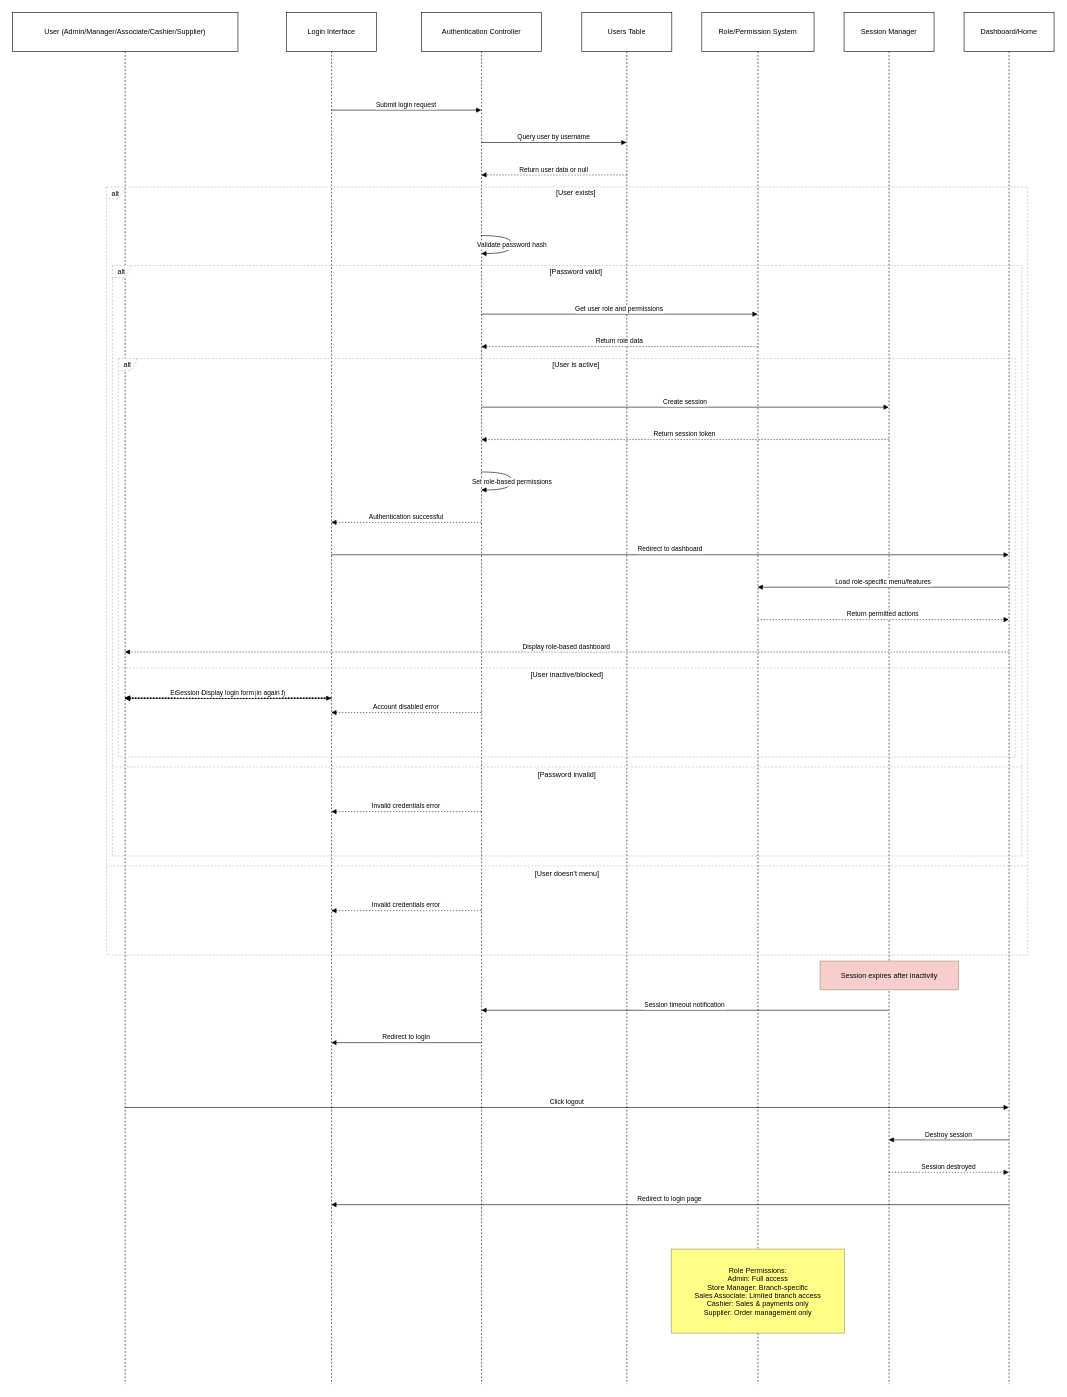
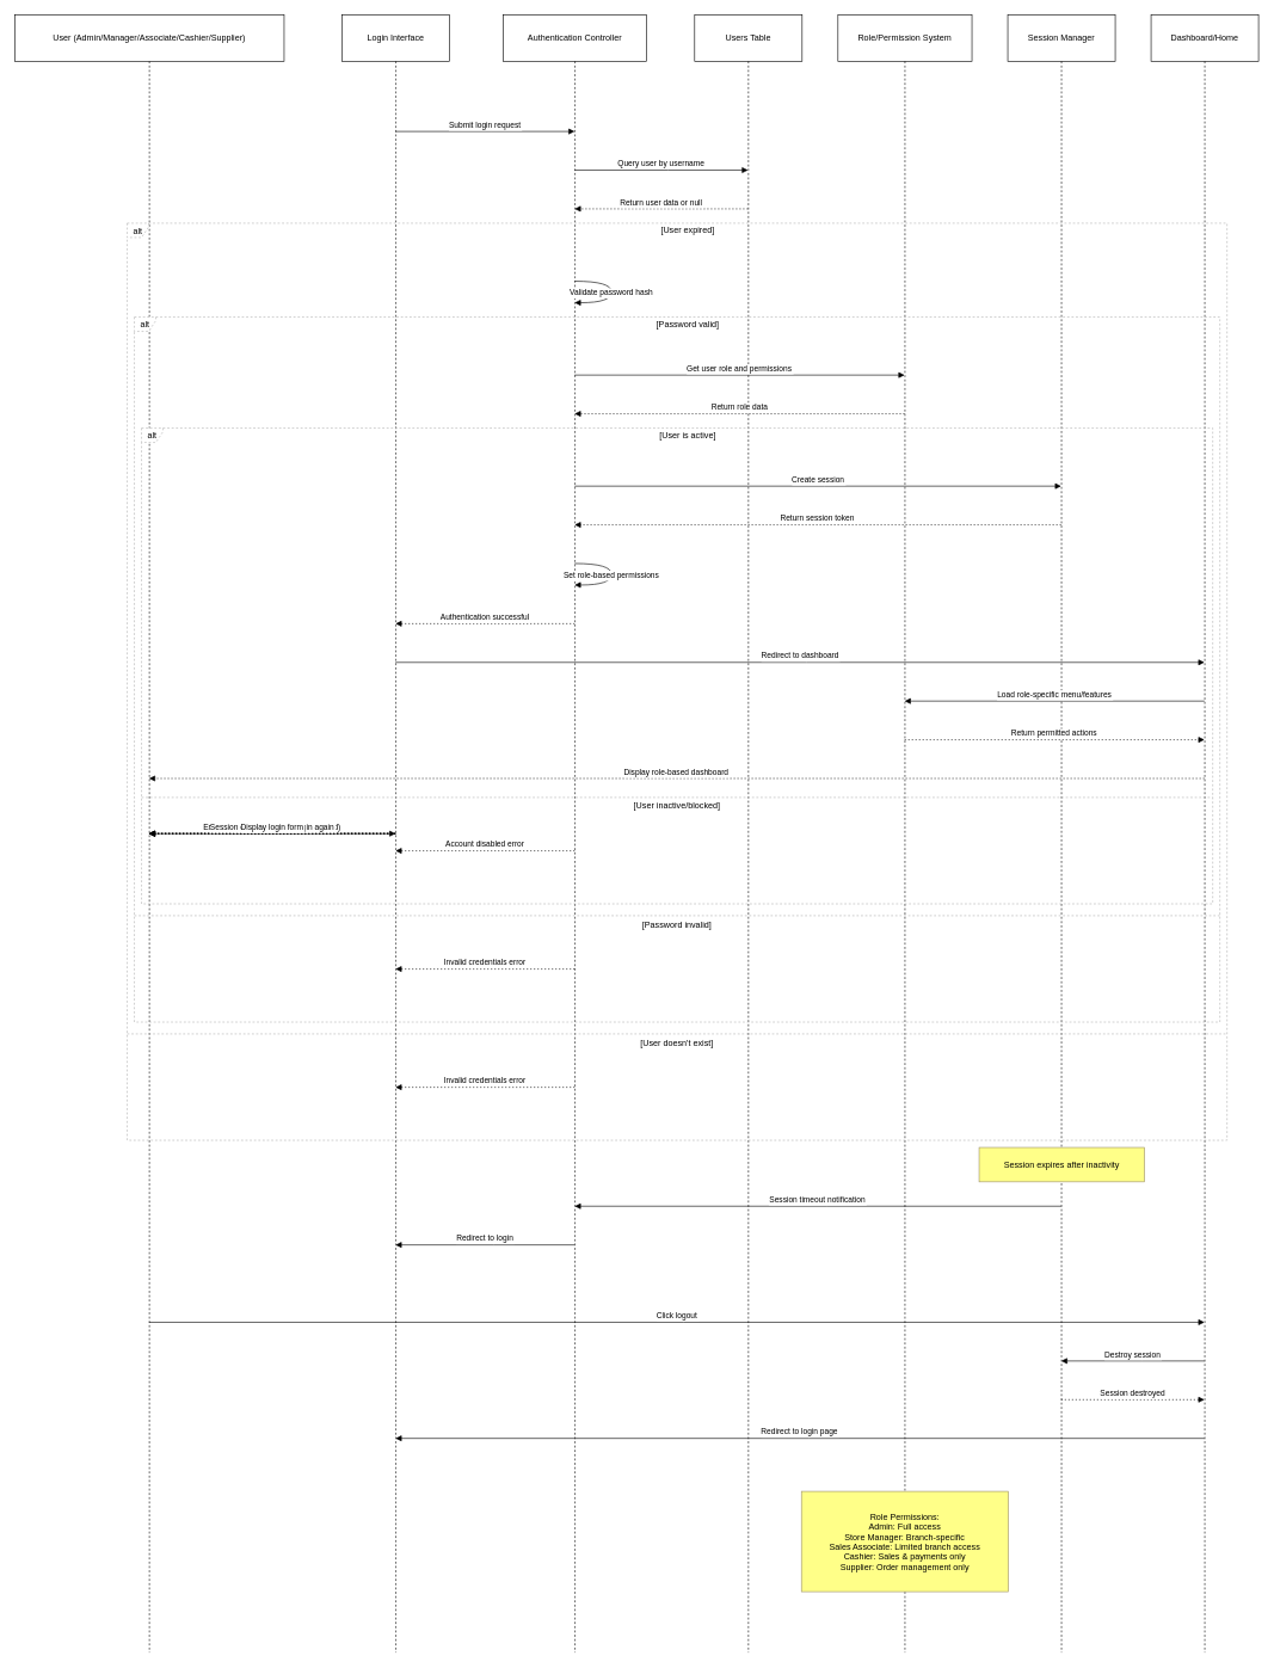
- <mxCell id="16" value="[User exists]" style="text;strokeColor=none;fillColor=none;align=center;verticalAlign=middle;whiteSpace=wrap;" vertex="1" parent="15"><mxGeometry x="30" width="1505" height="20" as="geometry" /></mxCell>
+ <mxCell id="16" value="[User expired]" style="text;strokeColor=none;fillColor=none;align=center;verticalAlign=middle;whiteSpace=wrap;" vertex="1" parent="15"><mxGeometry x="30" width="1505" height="20" as="geometry" /></mxCell>
- <mxCell id="17" value="[User doesn't menu]" style="shape=line;dashed=1;whiteSpace=wrap;verticalAlign=top;labelPosition=center;verticalLabelPosition=middle;align=center;strokeColor=#B3B3B3;" vertex="1" parent="15"><mxGeometry y="1130" width="1535" height="3" as="geometry" /></mxCell>
+ <mxCell id="17" value="[User doesn't exist]" style="shape=line;dashed=1;whiteSpace=wrap;verticalAlign=top;labelPosition=center;verticalLabelPosition=middle;align=center;strokeColor=#B3B3B3;" vertex="1" parent="15"><mxGeometry y="1130" width="1535" height="3" as="geometry" /></mxCell>
- <mxCell id="47" value="Session expires after inactivity" style="fillColor=#f8cecc;strokeColor=#9E916F;" vertex="1" parent="1"><mxGeometry x="1366" y="1601" width="231" height="48" as="geometry" /></mxCell>
+ <mxCell id="47" value="Session expires after inactivity" style="fillColor=#ffff88;strokeColor=#9E916F;" vertex="1" parent="1"><mxGeometry x="1366" y="1601" width="231" height="48" as="geometry" /></mxCell>
